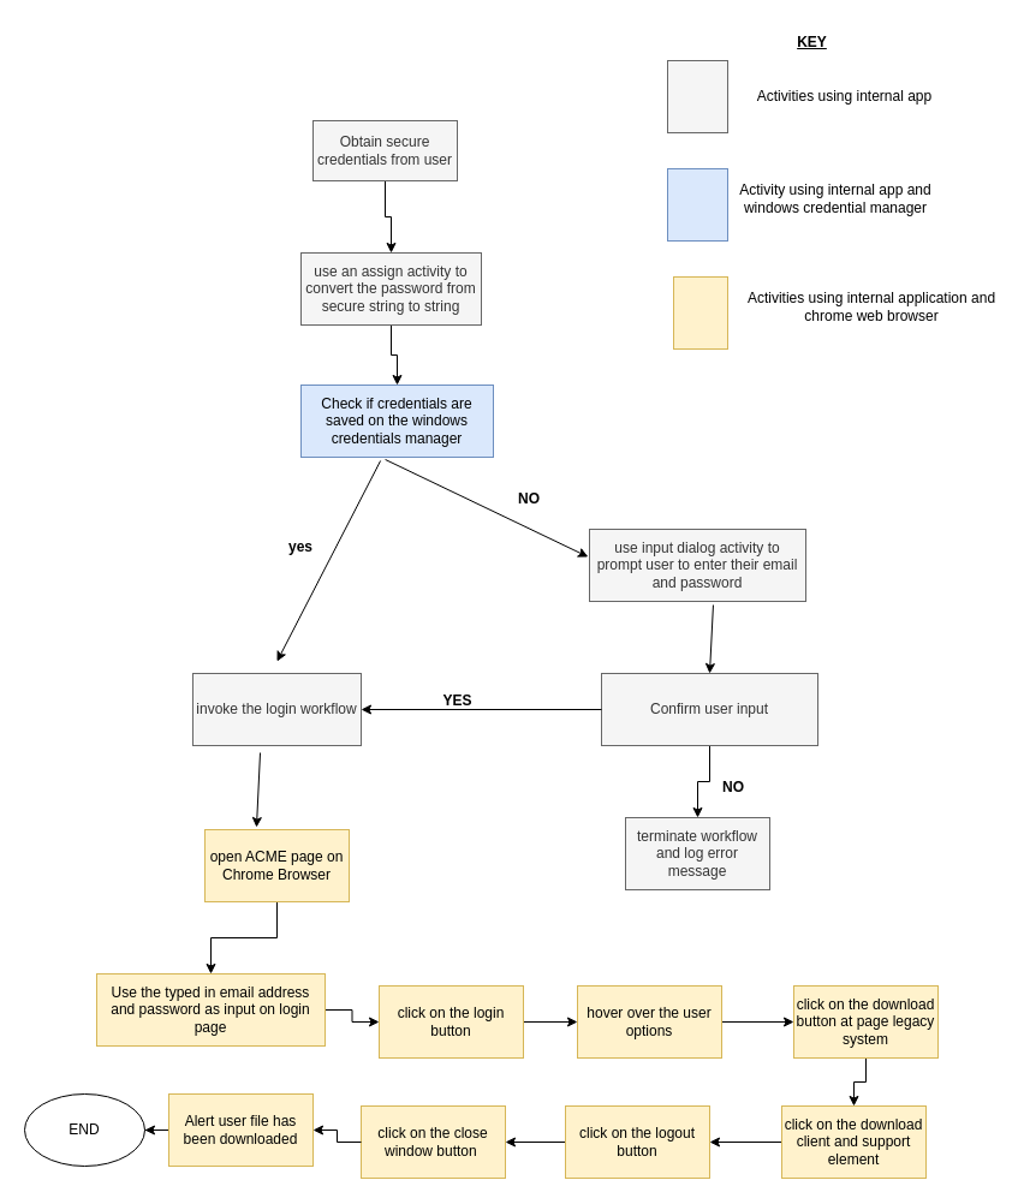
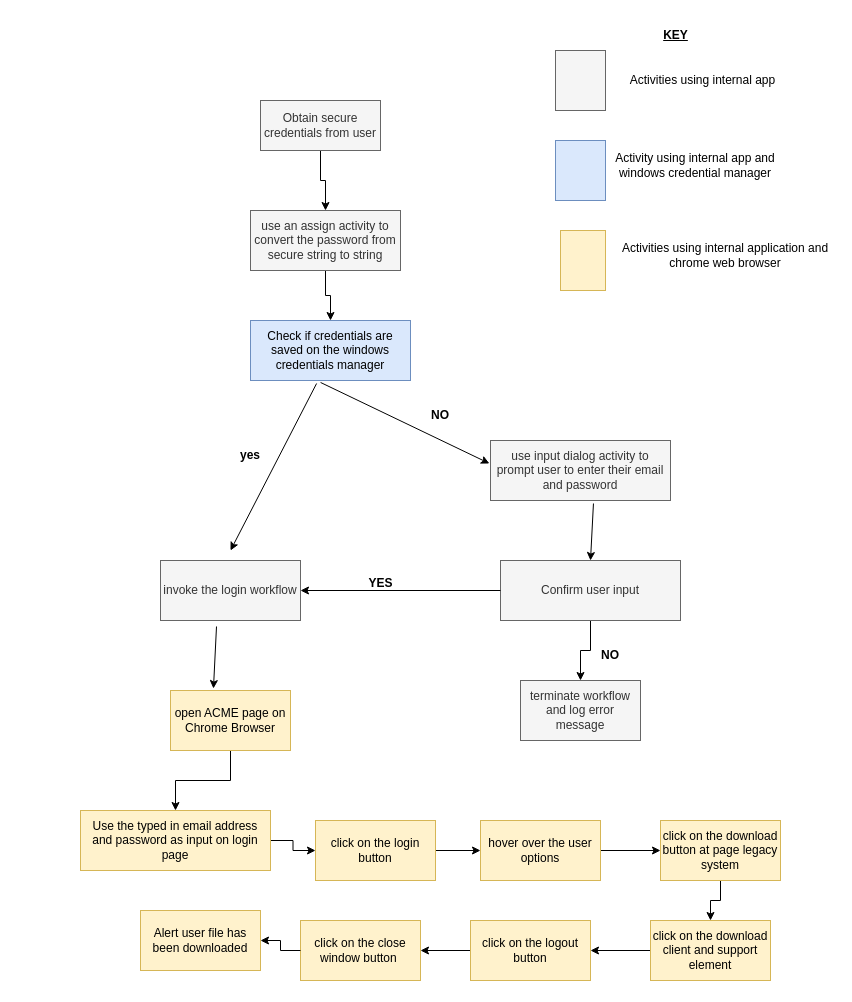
- <mxCell id="28" value="END" style="ellipse;whiteSpace=wrap;html=1;" parent="1" vertex="1"><mxGeometry x="20" y="910" width="100" height="60" as="geometry" /></mxCell>
- <mxCell id="26" value="" style="edgeStyle=orthogonalEdgeStyle;rounded=0;orthogonalLoop=1;jettySize=auto;html=1;" parent="1" source="46" target="28" edge="1"><mxGeometry relative="1" as="geometry" /></mxCell>
